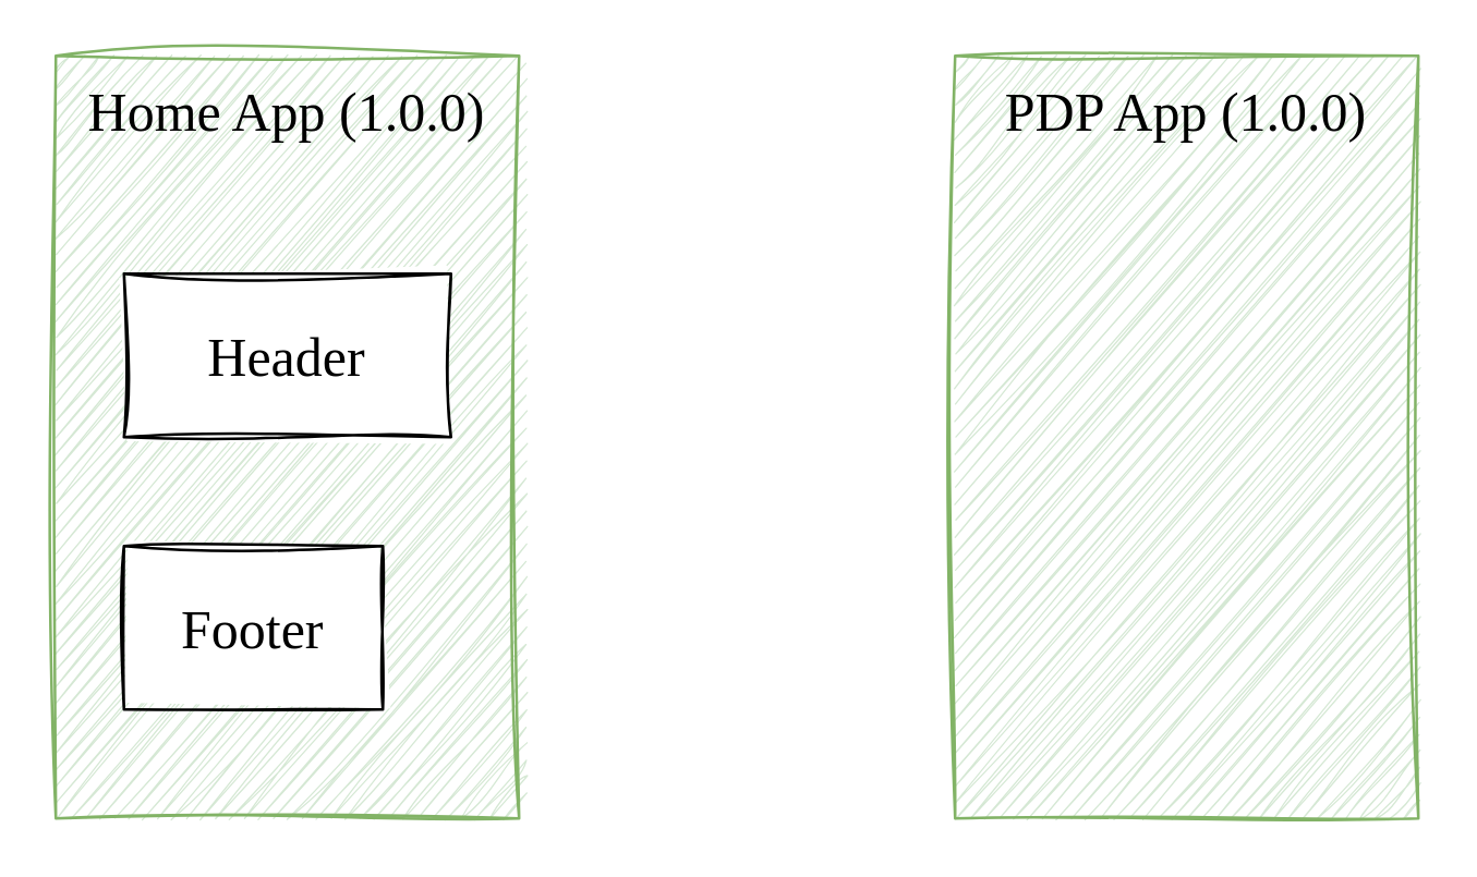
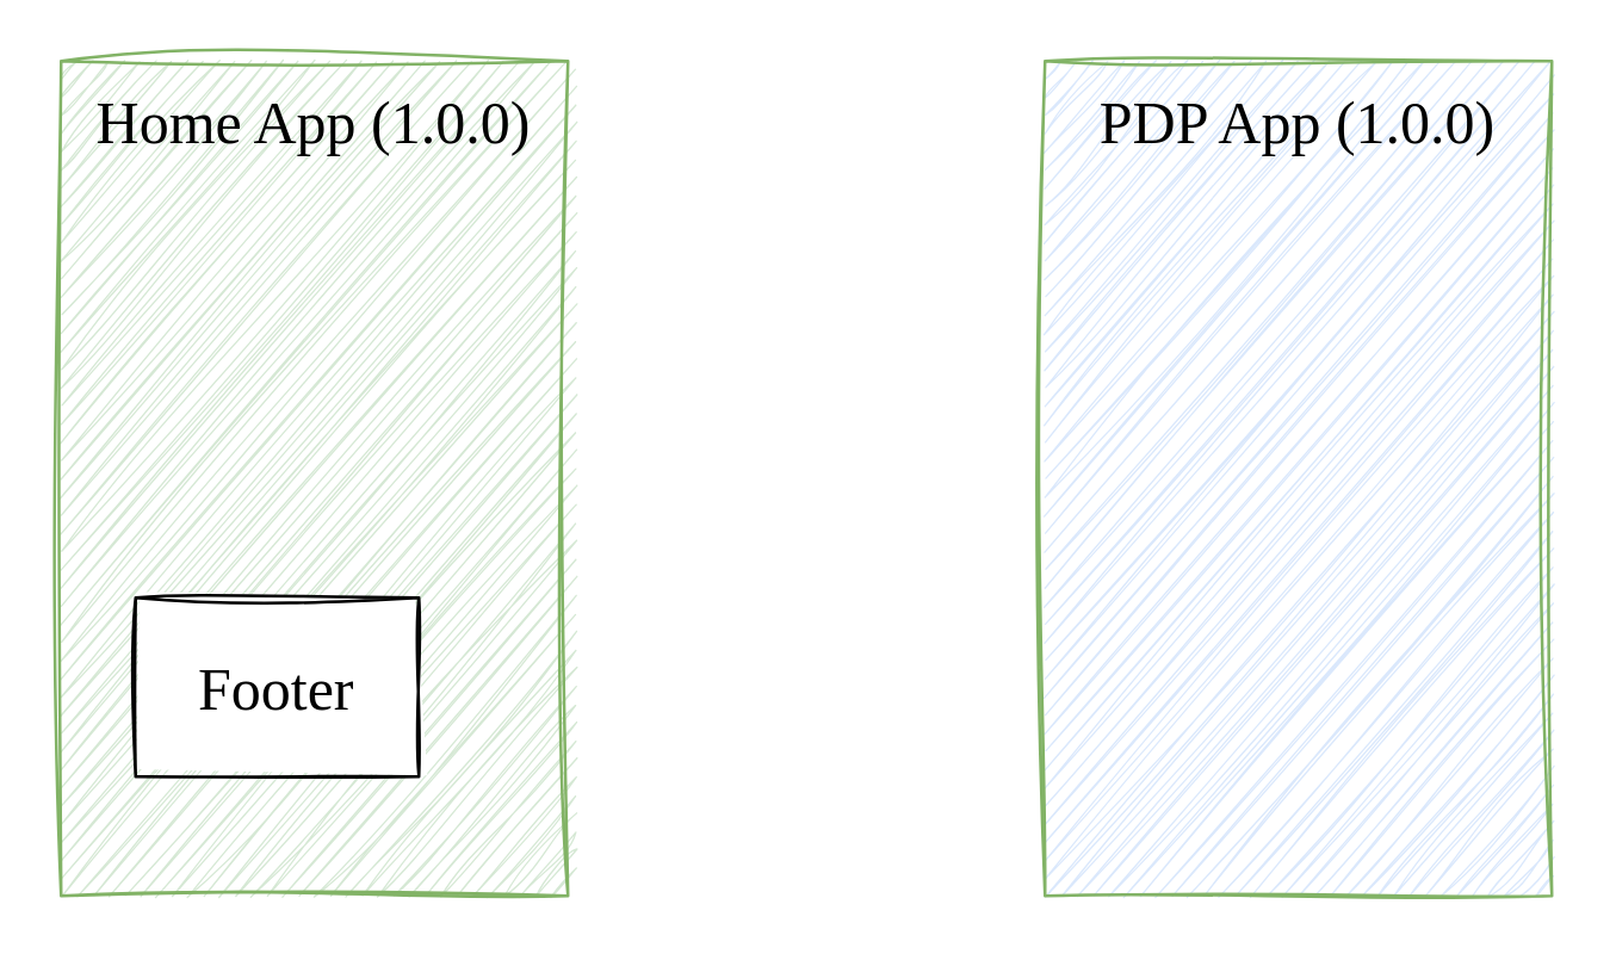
- <mxCell id="3" value="Header" style="rounded=0;whiteSpace=wrap;html=1;sketch=1;hachureGap=4;jiggle=2;curveFitting=1;fontFamily=Architects Daughter;fontSource=https%3A%2F%2Ffonts.googleapis.com%2Fcss%3Ffamily%3DArchitects%2BDaughter;fontSize=20;" vertex="1" parent="1"><mxGeometry x="45" y="100" width="120" height="60" as="geometry" /></mxCell>
- <mxCell id="5" value="PDP App (1.0.0)" style="rounded=0;whiteSpace=wrap;html=1;sketch=1;hachureGap=4;jiggle=2;curveFitting=1;fontFamily=Architects Daughter;fontSource=https%3A%2F%2Ffonts.googleapis.com%2Fcss%3Ffamily%3DArchitects%2BDaughter;fontSize=20;fillColor=#d5e8d4;strokeColor=#82b366;horizontal=1;verticalAlign=top;spacingTop=2;" vertex="1" parent="1"><mxGeometry x="350" y="20" width="170" height="280" as="geometry" /></mxCell>
+ <mxCell id="5" value="PDP App (1.0.0)" style="rounded=0;whiteSpace=wrap;html=1;sketch=1;hachureGap=4;jiggle=2;curveFitting=1;fontFamily=Architects Daughter;fontSource=https%3A%2F%2Ffonts.googleapis.com%2Fcss%3Ffamily%3DArchitects%2BDaughter;fontSize=20;fillColor=#dae8fc;strokeColor=#82b366;horizontal=1;verticalAlign=top;spacingTop=2;" vertex="1" parent="1"><mxGeometry x="350" y="20" width="170" height="280" as="geometry" /></mxCell>
